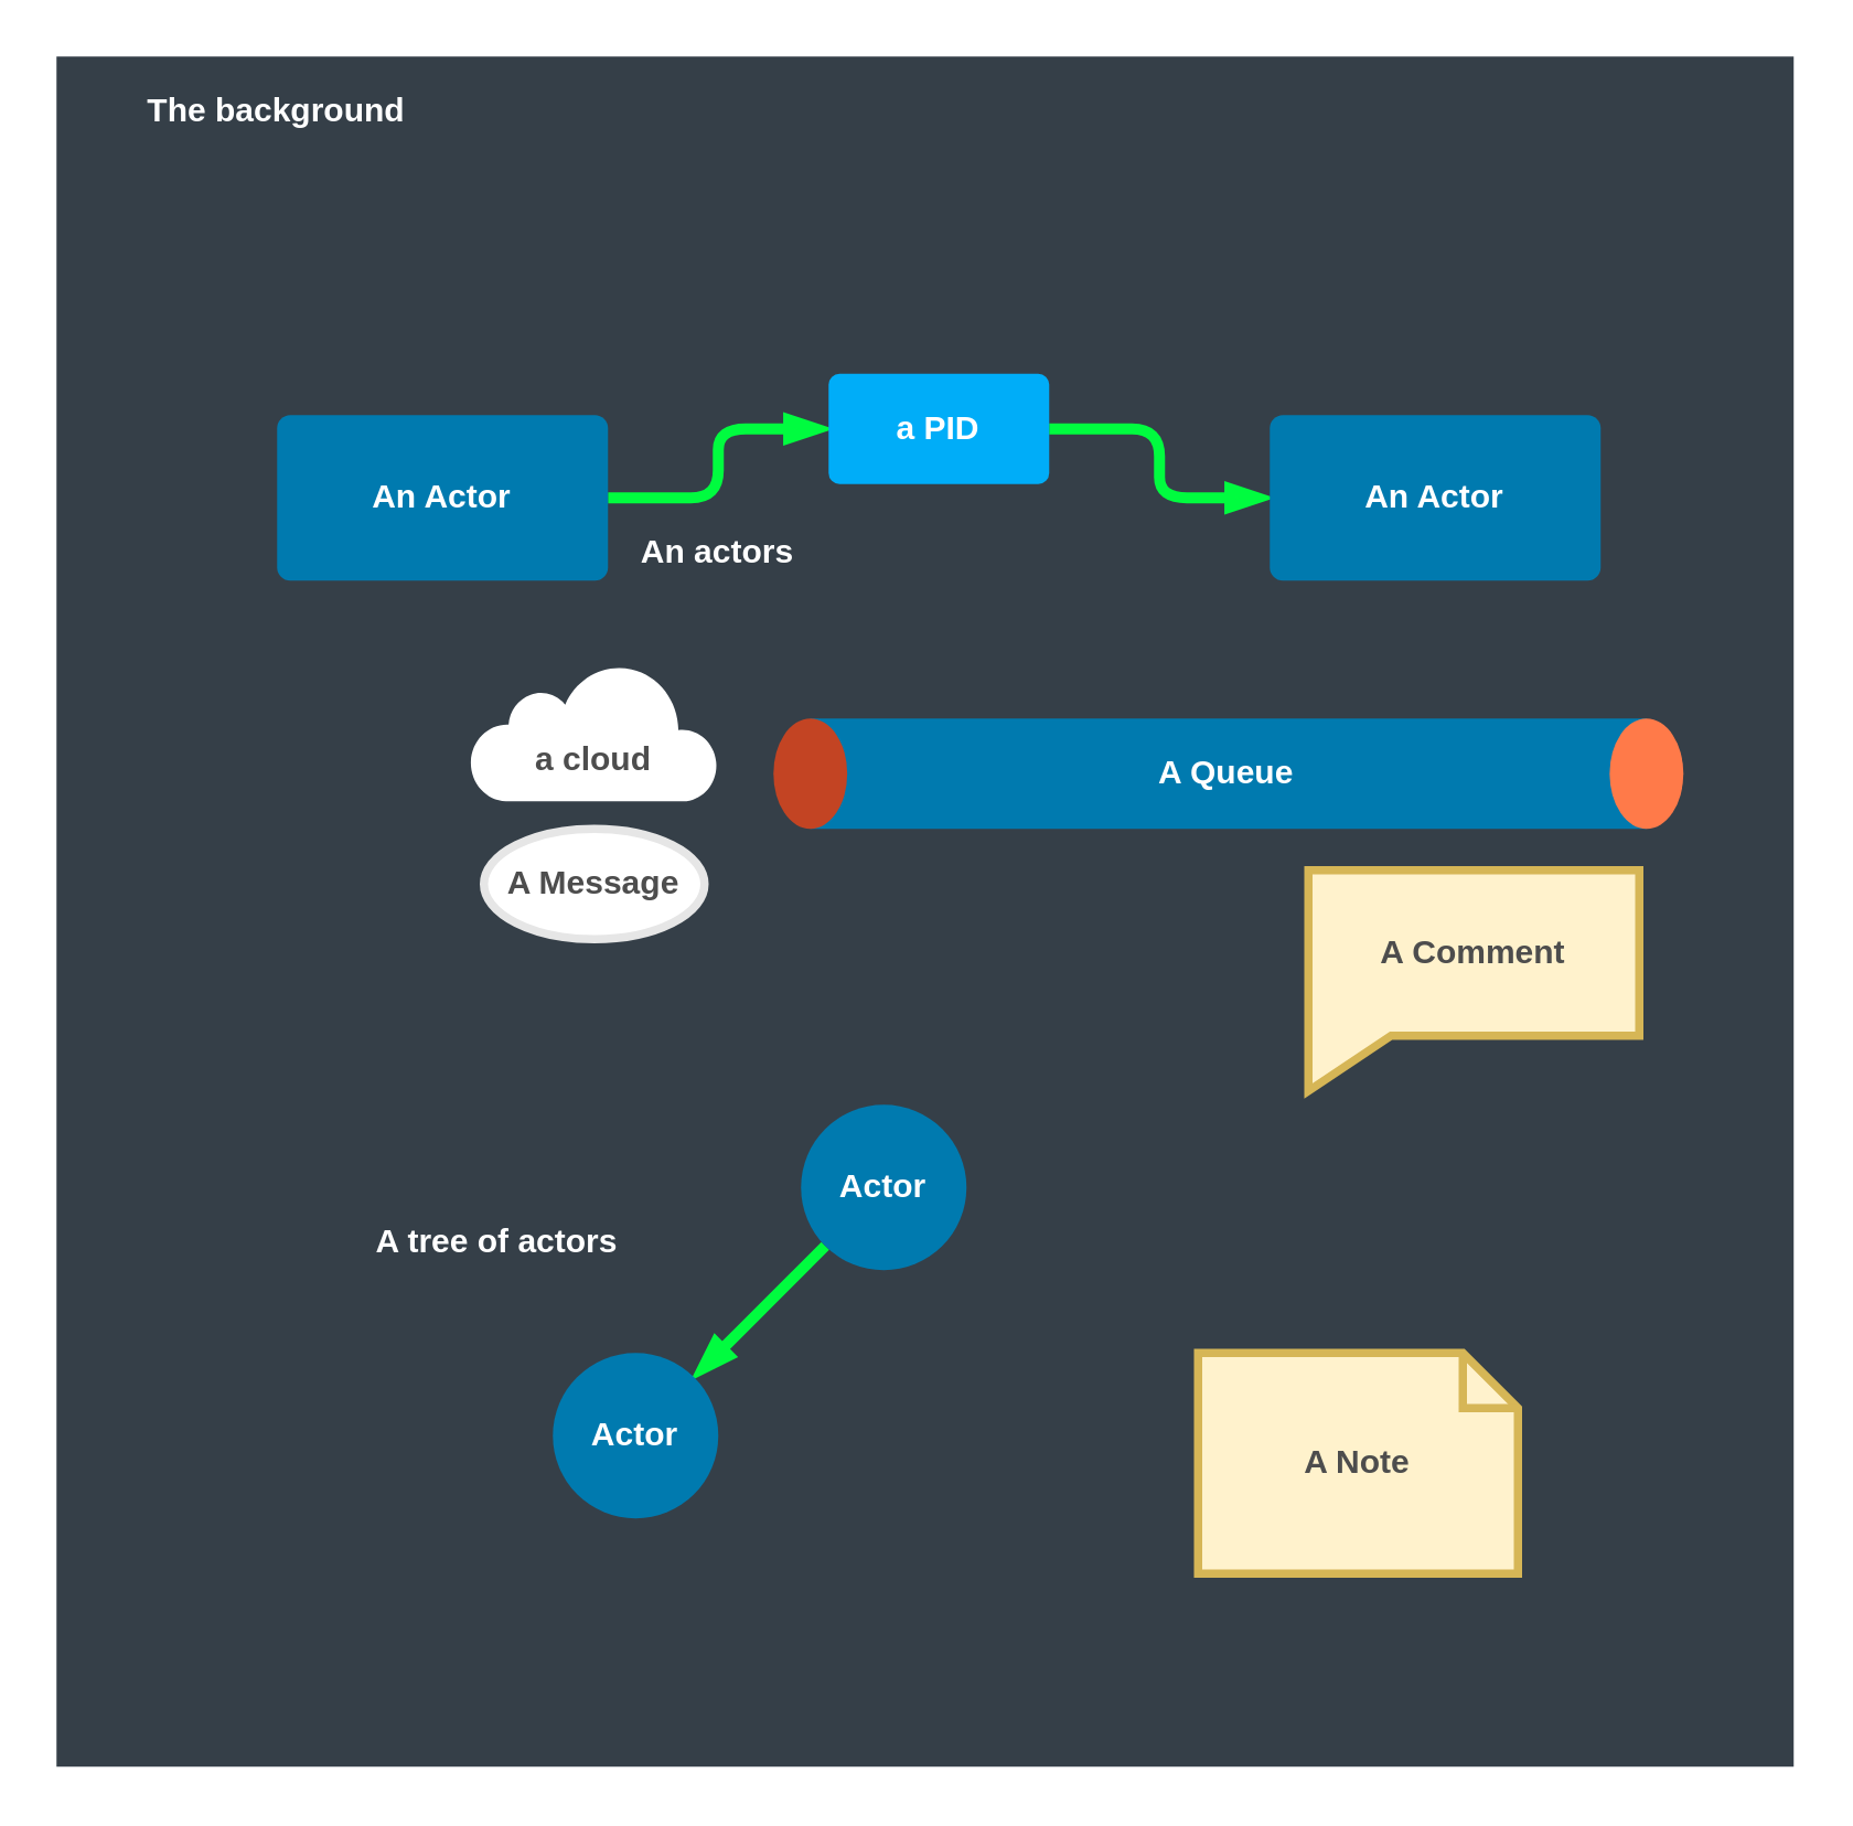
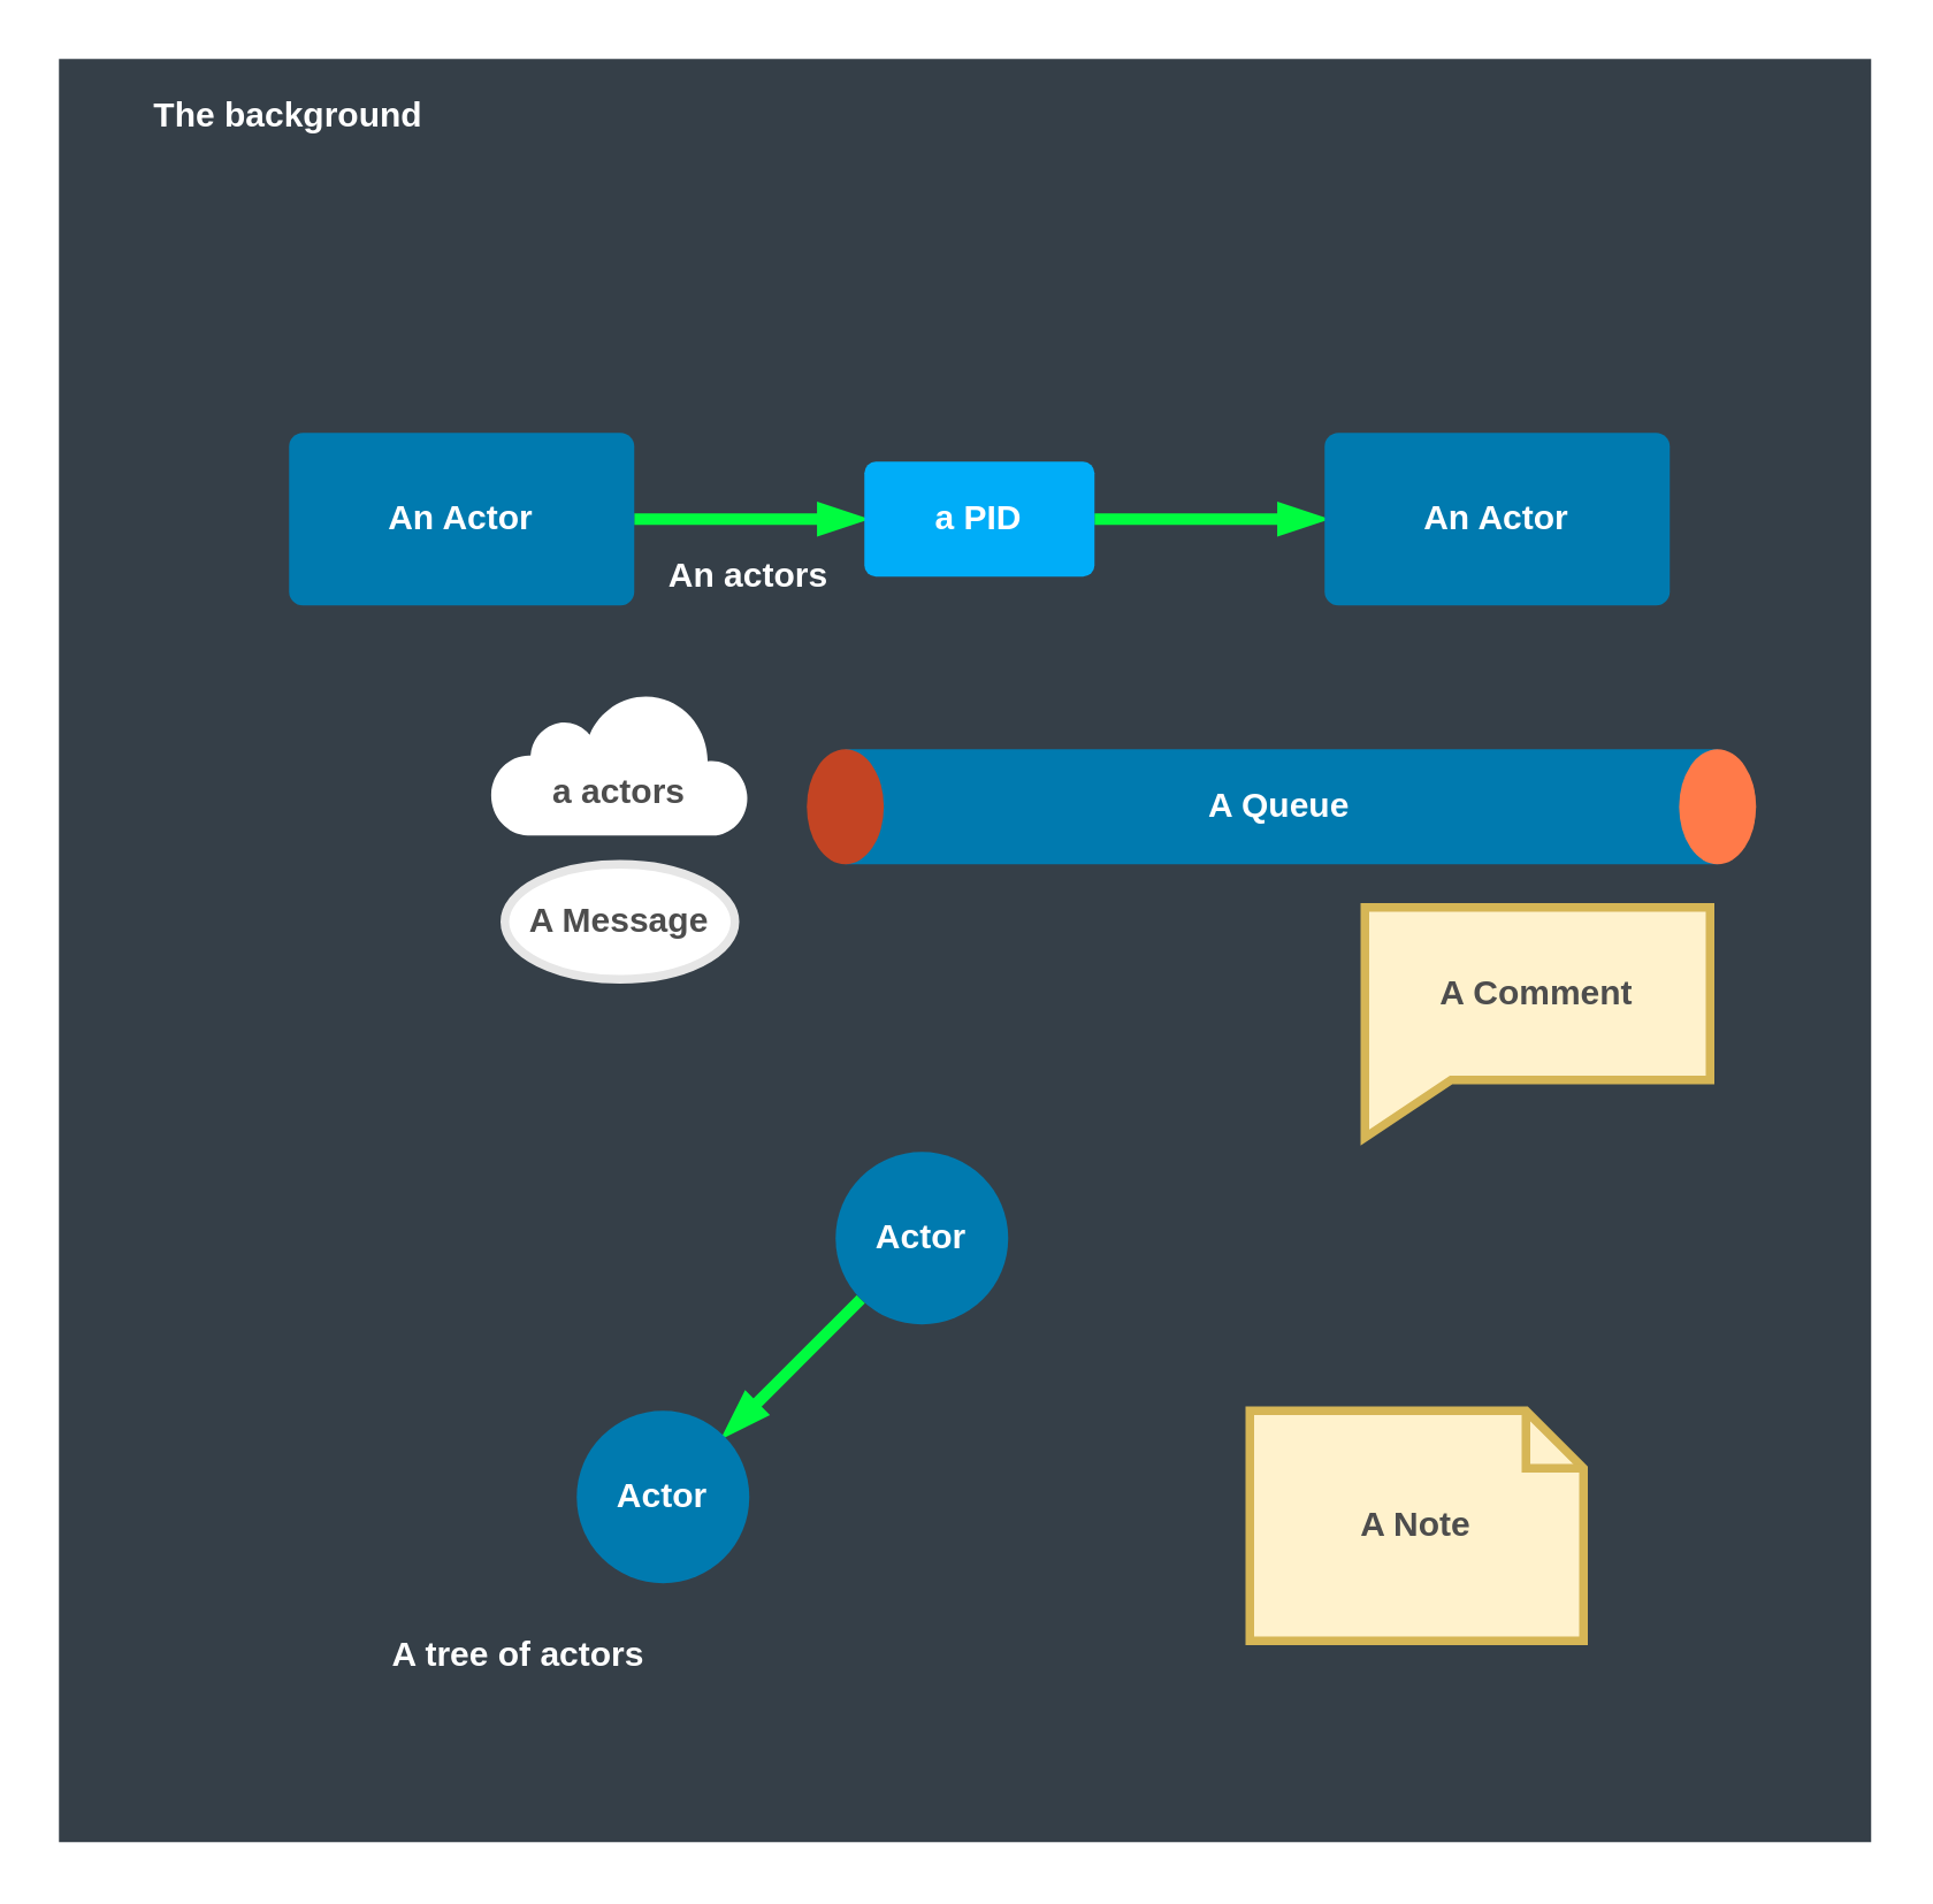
- <mxCell id="5" value="a PID" style="rounded=1;whiteSpace=wrap;html=1;strokeColor=none;fontStyle=1;fontColor=#FFFFFF;fillColor=#00ADF8;arcSize=10;" parent="1" vertex="1"><mxGeometry x="300" y="135" width="80" height="40" as="geometry" /></mxCell>
+ <mxCell id="5" value="a PID" style="rounded=1;whiteSpace=wrap;html=1;strokeColor=none;fontStyle=1;fontColor=#FFFFFF;fillColor=#00ADF8;arcSize=10;" parent="1" vertex="1"><mxGeometry x="300" y="160" width="80" height="40" as="geometry" /></mxCell>
- <mxCell id="14" value="&lt;font color=&quot;#4d4d4d&quot;&gt;a cloud&lt;/font&gt;" style="text;html=1;strokeColor=none;fillColor=none;align=center;verticalAlign=middle;whiteSpace=wrap;rounded=0;fontColor=#333333;fontStyle=1" parent="12" vertex="1"><mxGeometry y="25" width="90" height="20" as="geometry" /></mxCell>
+ <mxCell id="14" value="&lt;font color=&quot;#4d4d4d&quot;&gt;a actors&lt;/font&gt;" style="text;html=1;strokeColor=none;fillColor=none;align=center;verticalAlign=middle;whiteSpace=wrap;rounded=0;fontColor=#333333;fontStyle=1" parent="12" vertex="1"><mxGeometry y="25" width="90" height="20" as="geometry" /></mxCell>
- <mxCell id="21" value="A tree of actors" style="text;html=1;strokeColor=none;fillColor=none;align=center;verticalAlign=middle;whiteSpace=wrap;rounded=0;fontColor=#FFFFFF;fontStyle=1" parent="1" vertex="1"><mxGeometry x="130" y="440" width="100" height="20" as="geometry" /></mxCell>
+ <mxCell id="21" value="A tree of actors" style="text;html=1;strokeColor=none;fillColor=none;align=center;verticalAlign=middle;whiteSpace=wrap;rounded=0;fontColor=#FFFFFF;fontStyle=1" parent="1" vertex="1"><mxGeometry x="130" y="565" width="100" height="20" as="geometry" /></mxCell>
